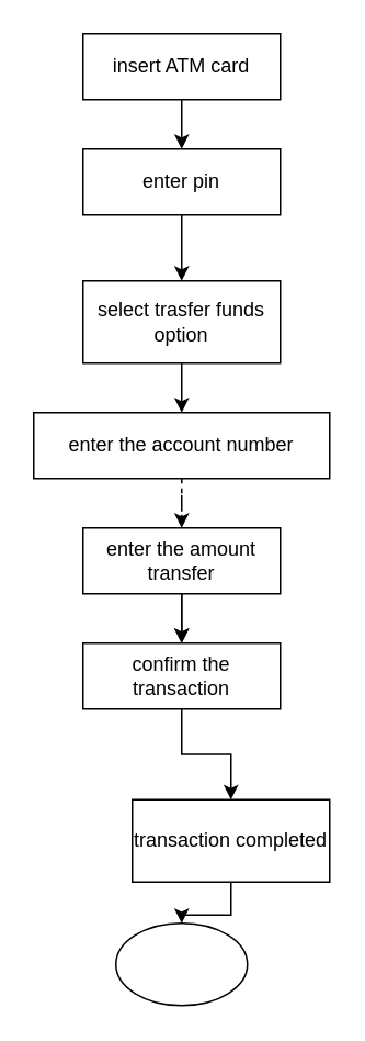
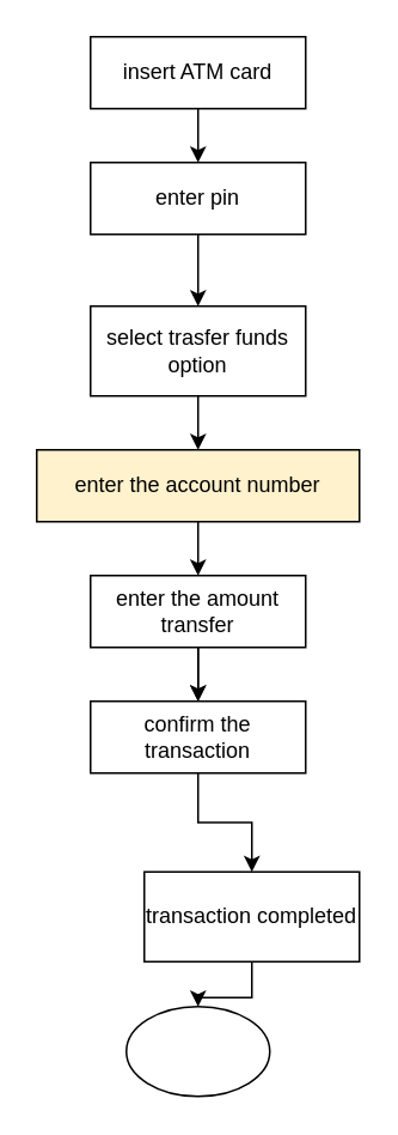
- <mxCell id="9" value="enter the account number" style="whiteSpace=wrap;html=1;" vertex="1" parent="1"><mxGeometry x="20" y="250" width="180" height="40" as="geometry" /></mxCell>
+ <mxCell id="9" value="enter the account number" style="whiteSpace=wrap;html=1;fillColor=#fff2cc;" vertex="1" parent="1"><mxGeometry x="20" y="250" width="180" height="40" as="geometry" /></mxCell>
- <mxCell id="8" value="" style="edgeStyle=orthogonalEdgeStyle;rounded=0;orthogonalLoop=1;jettySize=auto;html=1;dashed=1;" edge="1" parent="1" source="9" target="12"><mxGeometry relative="1" as="geometry" /></mxCell>
+ <mxCell id="8" value="" style="edgeStyle=orthogonalEdgeStyle;rounded=0;orthogonalLoop=1;jettySize=auto;html=1;" edge="1" parent="1" source="9" target="12"><mxGeometry relative="1" as="geometry" /></mxCell>
